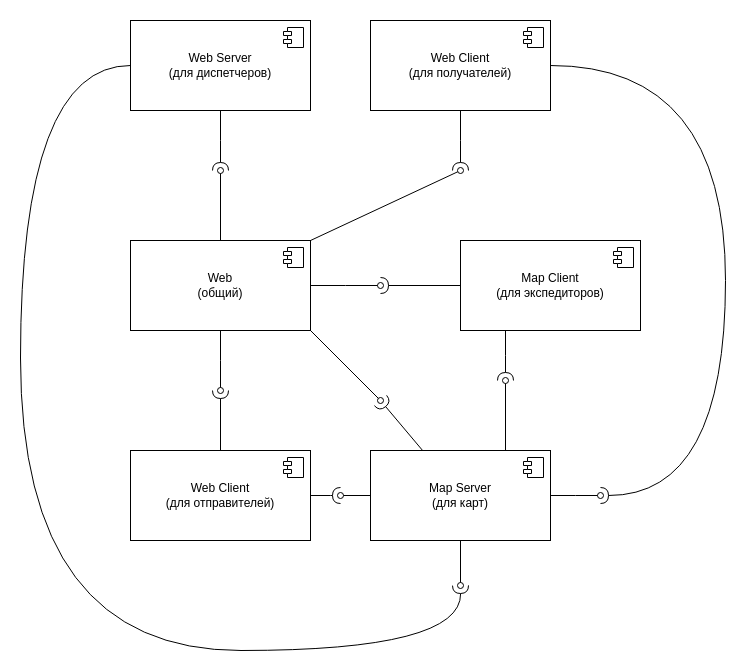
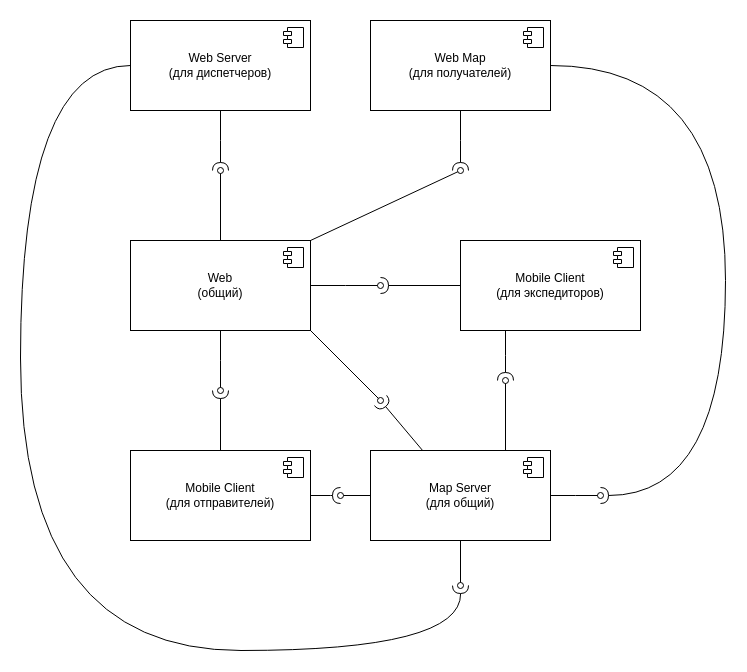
- <mxCell id="23" value="&lt;div&gt;Web Client&lt;/div&gt;&lt;div&gt;&lt;span style=&quot;background-color: initial;&quot;&gt;(для получателей)&lt;/span&gt;&lt;br&gt;&lt;/div&gt;" style="html=1;dropTarget=0;whiteSpace=wrap;" parent="1" vertex="1"><mxGeometry x="370" y="20" width="180" height="90" as="geometry" /></mxCell>
+ <mxCell id="23" value="&lt;div&gt;Web Map&lt;/div&gt;&lt;div&gt;&lt;span style=&quot;background-color: initial;&quot;&gt;(для получателей)&lt;/span&gt;&lt;br&gt;&lt;/div&gt;" style="html=1;dropTarget=0;whiteSpace=wrap;" parent="1" vertex="1"><mxGeometry x="370" y="20" width="180" height="90" as="geometry" /></mxCell>
- <mxCell id="5" value="&lt;div&gt;&lt;span style=&quot;background-color: initial;&quot;&gt;Map Client&lt;/span&gt;&lt;/div&gt;&lt;div&gt;&lt;span style=&quot;background-color: initial;&quot;&gt;(для экспедиторов)&lt;/span&gt;&lt;br&gt;&lt;/div&gt;" style="html=1;dropTarget=0;whiteSpace=wrap;" parent="1" vertex="1"><mxGeometry x="460" y="240" width="180" height="90" as="geometry" /></mxCell>
+ <mxCell id="5" value="&lt;div&gt;&lt;span style=&quot;background-color: initial;&quot;&gt;Mobile Client&lt;/span&gt;&lt;/div&gt;&lt;div&gt;&lt;span style=&quot;background-color: initial;&quot;&gt;(для экспедиторов)&lt;/span&gt;&lt;br&gt;&lt;/div&gt;" style="html=1;dropTarget=0;whiteSpace=wrap;" parent="1" vertex="1"><mxGeometry x="460" y="240" width="180" height="90" as="geometry" /></mxCell>
- <mxCell id="16" value="&lt;div&gt;Web Client&lt;/div&gt;&lt;div&gt;&lt;span style=&quot;background-color: initial;&quot;&gt;(для отправителей)&lt;/span&gt;&lt;br&gt;&lt;/div&gt;" style="html=1;dropTarget=0;whiteSpace=wrap;" parent="1" vertex="1"><mxGeometry x="130" y="450" width="180" height="90" as="geometry" /></mxCell>
+ <mxCell id="16" value="&lt;div&gt;Mobile Client&lt;/div&gt;&lt;div&gt;&lt;span style=&quot;background-color: initial;&quot;&gt;(для отправителей)&lt;/span&gt;&lt;br&gt;&lt;/div&gt;" style="html=1;dropTarget=0;whiteSpace=wrap;" parent="1" vertex="1"><mxGeometry x="130" y="450" width="180" height="90" as="geometry" /></mxCell>
- <mxCell id="30" value="&lt;div&gt;Map Server&lt;/div&gt;&lt;div&gt;&lt;span style=&quot;background-color: initial;&quot;&gt;(для карт)&lt;/span&gt;&lt;br&gt;&lt;/div&gt;" style="html=1;dropTarget=0;whiteSpace=wrap;" vertex="1" parent="1"><mxGeometry x="370" y="450" width="180" height="90" as="geometry" /></mxCell>
+ <mxCell id="30" value="&lt;div&gt;Map Server&lt;/div&gt;&lt;div&gt;&lt;span style=&quot;background-color: initial;&quot;&gt;(для общий)&lt;/span&gt;&lt;br&gt;&lt;/div&gt;" style="html=1;dropTarget=0;whiteSpace=wrap;" vertex="1" parent="1"><mxGeometry x="370" y="450" width="180" height="90" as="geometry" /></mxCell>
